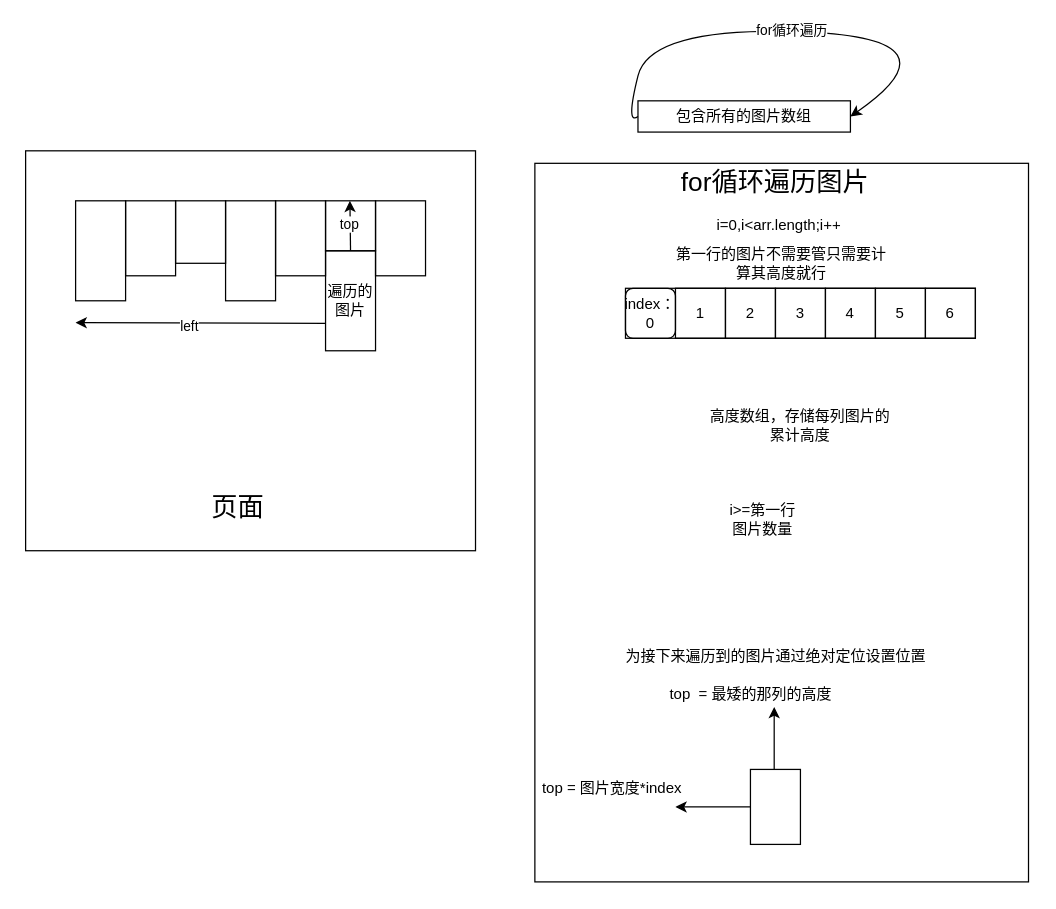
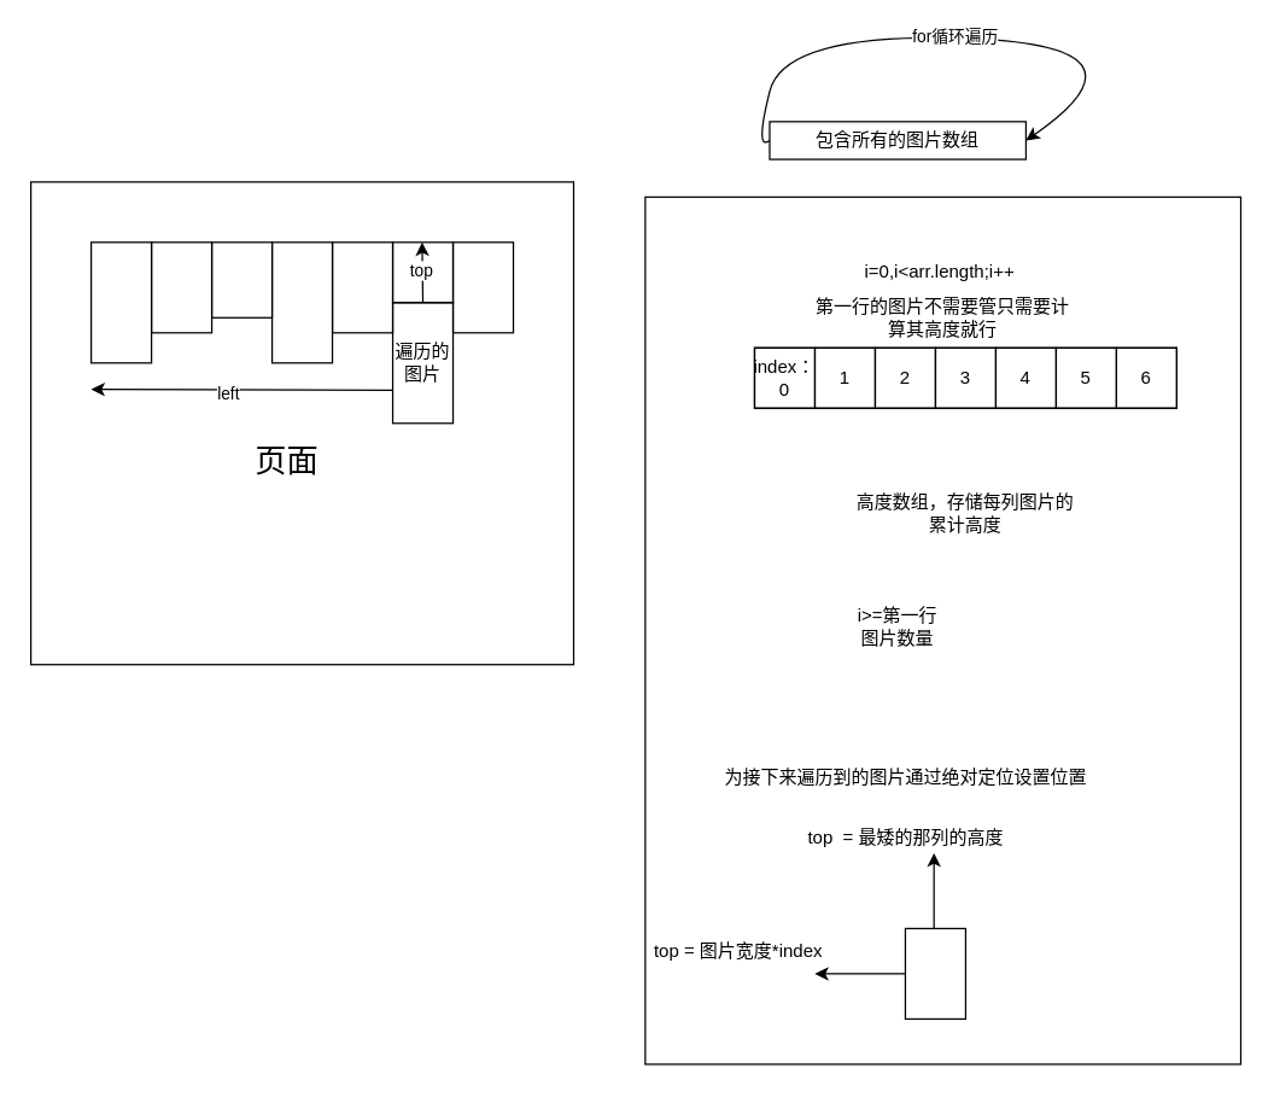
- <mxCell id="32" value="&lt;span style=&quot;font-size: 21px;&quot;&gt;for循环遍历图片&lt;/span&gt;" style="text;html=1;align=center;verticalAlign=middle;whiteSpace=wrap;rounded=0;" parent="1" vertex="1"><mxGeometry x="530" y="130" width="180" height="30" as="geometry" /></mxCell>
- <mxCell id="14" value="index：0" style="whiteSpace=wrap;html=1;fillColor=none;rounded=1;" parent="1" vertex="1"><mxGeometry x="500" y="230" width="40" height="40" as="geometry" /></mxCell>
+ <mxCell id="14" value="index：0" style="rounded=0;whiteSpace=wrap;html=1;fillColor=none;" parent="1" vertex="1"><mxGeometry x="500" y="230" width="40" height="40" as="geometry" /></mxCell>
- <mxCell id="38" value="&lt;span style=&quot;font-size: 21px;&quot;&gt;页面&lt;/span&gt;" style="text;html=1;align=center;verticalAlign=middle;whiteSpace=wrap;rounded=0;" parent="1" vertex="1"><mxGeometry x="100" y="390" width="180" height="30" as="geometry" /></mxCell>
+ <mxCell id="38" value="&lt;span style=&quot;font-size: 21px;&quot;&gt;页面&lt;/span&gt;" style="text;html=1;align=center;verticalAlign=middle;whiteSpace=wrap;rounded=0;" parent="1" vertex="1"><mxGeometry x="100" y="290" width="180" height="30" as="geometry" /></mxCell>
- <mxCell id="26" value="i&amp;gt;=第一行图片数量" style="text;html=1;align=center;verticalAlign=middle;whiteSpace=wrap;rounded=0;" parent="1" vertex="1"><mxGeometry x="580" y="400" width="60" height="30" as="geometry" /></mxCell>
+ <mxCell id="26" value="i&amp;gt;=第一行图片数量" style="text;html=1;align=center;verticalAlign=middle;whiteSpace=wrap;rounded=0;" parent="1" vertex="1"><mxGeometry x="565" y="400" width="60" height="30" as="geometry" /></mxCell>
- <mxCell id="27" value="为接下来遍历到的图片通过绝对定位设置位置" style="text;html=1;align=center;verticalAlign=middle;resizable=0;points=[];autosize=1;strokeColor=none;fillColor=none;" parent="1" vertex="1"><mxGeometry x="490" y="510" width="260" height="30" as="geometry" /></mxCell>
+ <mxCell id="27" value="为接下来遍历到的图片通过绝对定位设置位置" style="text;html=1;align=center;verticalAlign=middle;resizable=0;points=[];autosize=1;strokeColor=none;fillColor=none;" parent="1" vertex="1"><mxGeometry x="470" y="500" width="260" height="30" as="geometry" /></mxCell>
